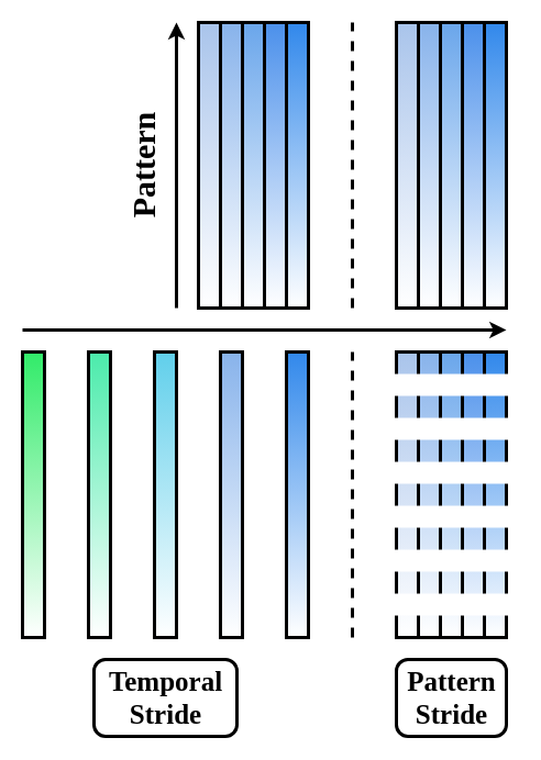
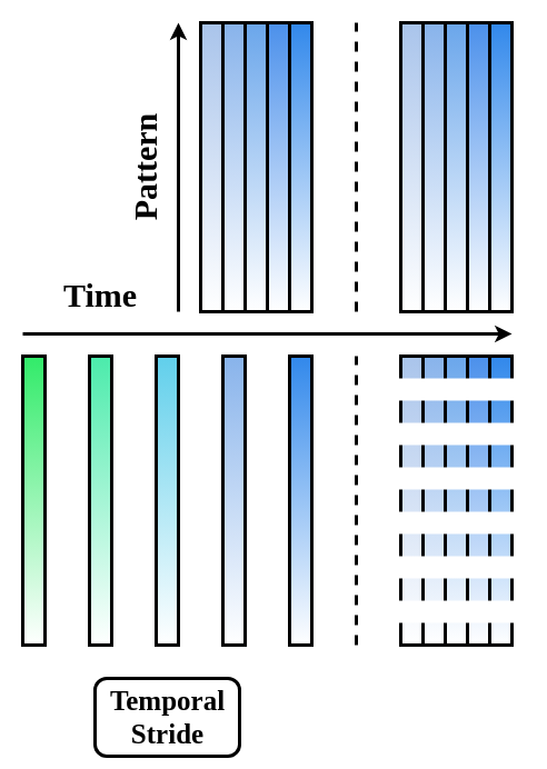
+ <mxCell id="3" value="&lt;font style=&quot;&quot;&gt;&lt;font face=&quot;Times New Roman&quot; style=&quot;font-size: 30px;&quot;&gt;&lt;b&gt;Time&lt;/b&gt;&lt;/font&gt;&lt;br&gt;&lt;/font&gt;" style="text;html=1;strokeColor=none;fillColor=none;align=center;verticalAlign=middle;whiteSpace=wrap;rounded=0;" vertex="1" parent="1"><mxGeometry x="60" y="250" width="60" height="30" as="geometry" /></mxCell>
- <mxCell id="19" value="&lt;font style=&quot;&quot;&gt;&lt;font face=&quot;Times New Roman&quot; style=&quot;font-size: 25px;&quot;&gt;&lt;b&gt;Temporal &lt;br&gt;Stride&lt;/b&gt;&lt;/font&gt;&lt;br&gt;&lt;/font&gt;" style="text;html=1;align=center;verticalAlign=middle;resizable=0;points=[];autosize=1;strokeColor=default;fillColor=default;rounded=1;strokeWidth=3;" vertex="1" parent="1"><mxGeometry x="85" y="600" width="130" height="70" as="geometry" /></mxCell>
+ <mxCell id="19" value="&lt;font style=&quot;&quot;&gt;&lt;font face=&quot;Times New Roman&quot; style=&quot;font-size: 25px;&quot;&gt;&lt;b&gt;Temporal &lt;br&gt;Stride&lt;/b&gt;&lt;/font&gt;&lt;br&gt;&lt;/font&gt;" style="text;html=1;align=center;verticalAlign=middle;resizable=0;points=[];autosize=1;strokeColor=default;fillColor=default;rounded=1;strokeWidth=3;" vertex="1" parent="1"><mxGeometry x="85" y="610" width="130" height="70" as="geometry" /></mxCell>
- <mxCell id="24" value="&lt;font style=&quot;&quot;&gt;&lt;font face=&quot;Times New Roman&quot; style=&quot;font-size: 25px;&quot;&gt;&lt;b&gt;Pattern &lt;br&gt;Stride&lt;/b&gt;&lt;/font&gt;&lt;br&gt;&lt;/font&gt;" style="text;html=1;align=center;verticalAlign=middle;resizable=0;points=[];autosize=1;strokeColor=default;fillColor=default;rounded=1;strokeWidth=3;" vertex="1" parent="1"><mxGeometry x="360" y="600" width="100" height="70" as="geometry" /></mxCell>
